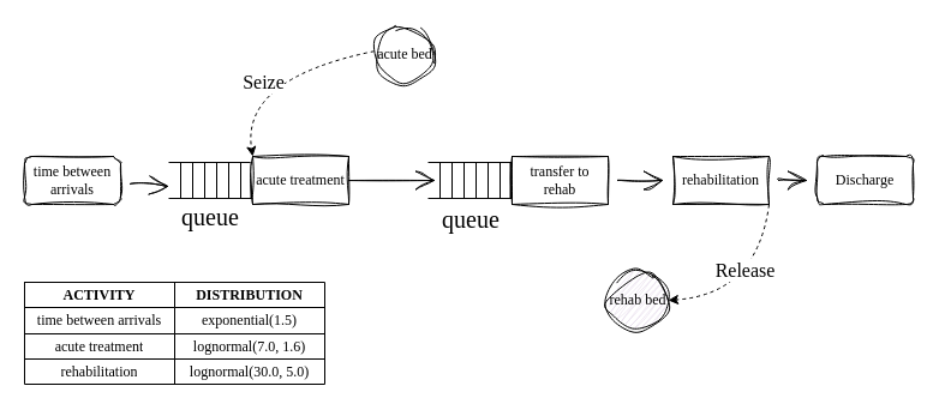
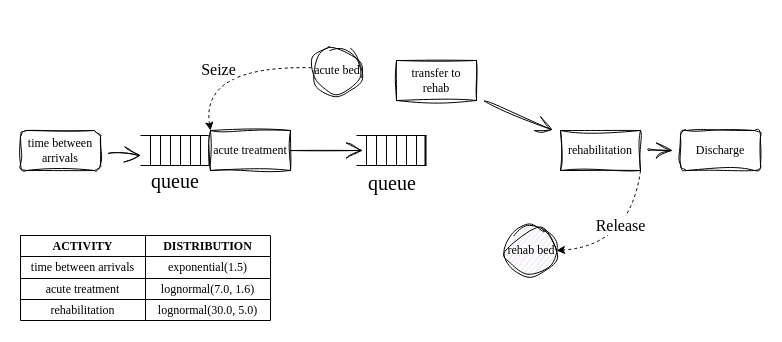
- <mxCell id="49" value="acute bed" style="ellipse;whiteSpace=wrap;html=1;fontFamily=Architects Daughter;fontSource=https%3A%2F%2Ffonts.googleapis.com%2Fcss%3Ffamily%3DArchitects%2BDaughter;sketch=1;curveFitting=1;jiggle=2;fillColor=default;strokeColor=default;" parent="1" vertex="1"><mxGeometry x="312" y="20" width="50" height="50" as="geometry" /></mxCell>
+ <mxCell id="49" value="acute bed" style="ellipse;whiteSpace=wrap;html=1;fontFamily=Architects Daughter;fontSource=https%3A%2F%2Ffonts.googleapis.com%2Fcss%3Ffamily%3DArchitects%2BDaughter;sketch=1;curveFitting=1;jiggle=2;fillColor=default;strokeColor=default;" parent="1" vertex="1"><mxGeometry x="312" y="45" width="50" height="50" as="geometry" /></mxCell>
- <mxCell id="32" value="transfer to rehab" style="rounded=0;whiteSpace=wrap;html=1;fontFamily=Architects Daughter;fontSource=https%3A%2F%2Ffonts.googleapis.com%2Fcss%3Ffamily%3DArchitects%2BDaughter;sketch=1;curveFitting=1;jiggle=2;" parent="1" vertex="1"><mxGeometry x="426" y="130" width="80" height="40" as="geometry" /></mxCell>
+ <mxCell id="32" value="transfer to rehab" style="rounded=0;whiteSpace=wrap;html=1;fontFamily=Architects Daughter;fontSource=https%3A%2F%2Ffonts.googleapis.com%2Fcss%3Ffamily%3DArchitects%2BDaughter;sketch=1;curveFitting=1;jiggle=2;" parent="1" vertex="1"><mxGeometry x="396" y="60" width="80" height="40" as="geometry" /></mxCell>
